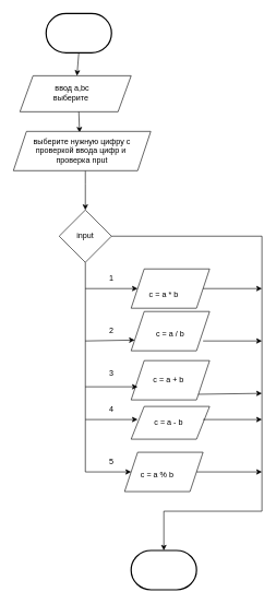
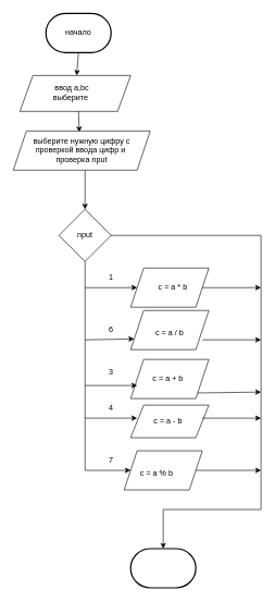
+ <mxCell id="4" value="начало" style="text;html=1;strokeColor=none;fillColor=none;align=center;verticalAlign=middle;whiteSpace=wrap;rounded=0;" vertex="1" parent="1"><mxGeometry x="90" y="30" width="60" height="40" as="geometry" /></mxCell>
- <mxCell id="14" value="input" style="text;html=1;strokeColor=none;fillColor=none;align=center;verticalAlign=middle;whiteSpace=wrap;rounded=0;" vertex="1" parent="1"><mxGeometry x="90" y="340" width="80" height="40" as="geometry" /></mxCell>
+ <mxCell id="14" value="nput" style="text;html=1;strokeColor=none;fillColor=none;align=center;verticalAlign=middle;whiteSpace=wrap;rounded=0;" vertex="1" parent="1"><mxGeometry x="90" y="340" width="80" height="40" as="geometry" /></mxCell>
- <mxCell id="30" value="c = a * b" style="text;html=1;strokeColor=none;fillColor=none;align=center;verticalAlign=middle;whiteSpace=wrap;rounded=0;" vertex="1" parent="1"><mxGeometry x="215" y="435" width="70" height="30" as="geometry" /></mxCell>
+ <mxCell id="30" value="c = a * b" style="text;html=1;strokeColor=none;fillColor=none;align=center;verticalAlign=middle;whiteSpace=wrap;rounded=0;" vertex="1" parent="1"><mxGeometry x="230" y="425" width="70" height="30" as="geometry" /></mxCell>
- <mxCell id="26" value="2" style="text;html=1;strokeColor=none;fillColor=none;align=center;verticalAlign=middle;whiteSpace=wrap;rounded=0;" vertex="1" parent="1"><mxGeometry x="140" y="490" width="60" height="30" as="geometry" /></mxCell>
+ <mxCell id="26" value="6" style="text;html=1;strokeColor=none;fillColor=none;align=center;verticalAlign=middle;whiteSpace=wrap;rounded=0;" vertex="1" parent="1"><mxGeometry x="140" y="490" width="60" height="30" as="geometry" /></mxCell>
- <mxCell id="29" value="5" style="text;html=1;strokeColor=none;fillColor=none;align=center;verticalAlign=middle;whiteSpace=wrap;rounded=0;" vertex="1" parent="1"><mxGeometry x="140" y="690" width="60" height="30" as="geometry" /></mxCell>
+ <mxCell id="29" value="7" style="text;html=1;strokeColor=none;fillColor=none;align=center;verticalAlign=middle;whiteSpace=wrap;rounded=0;" vertex="1" parent="1"><mxGeometry x="140" y="690" width="60" height="30" as="geometry" /></mxCell>
